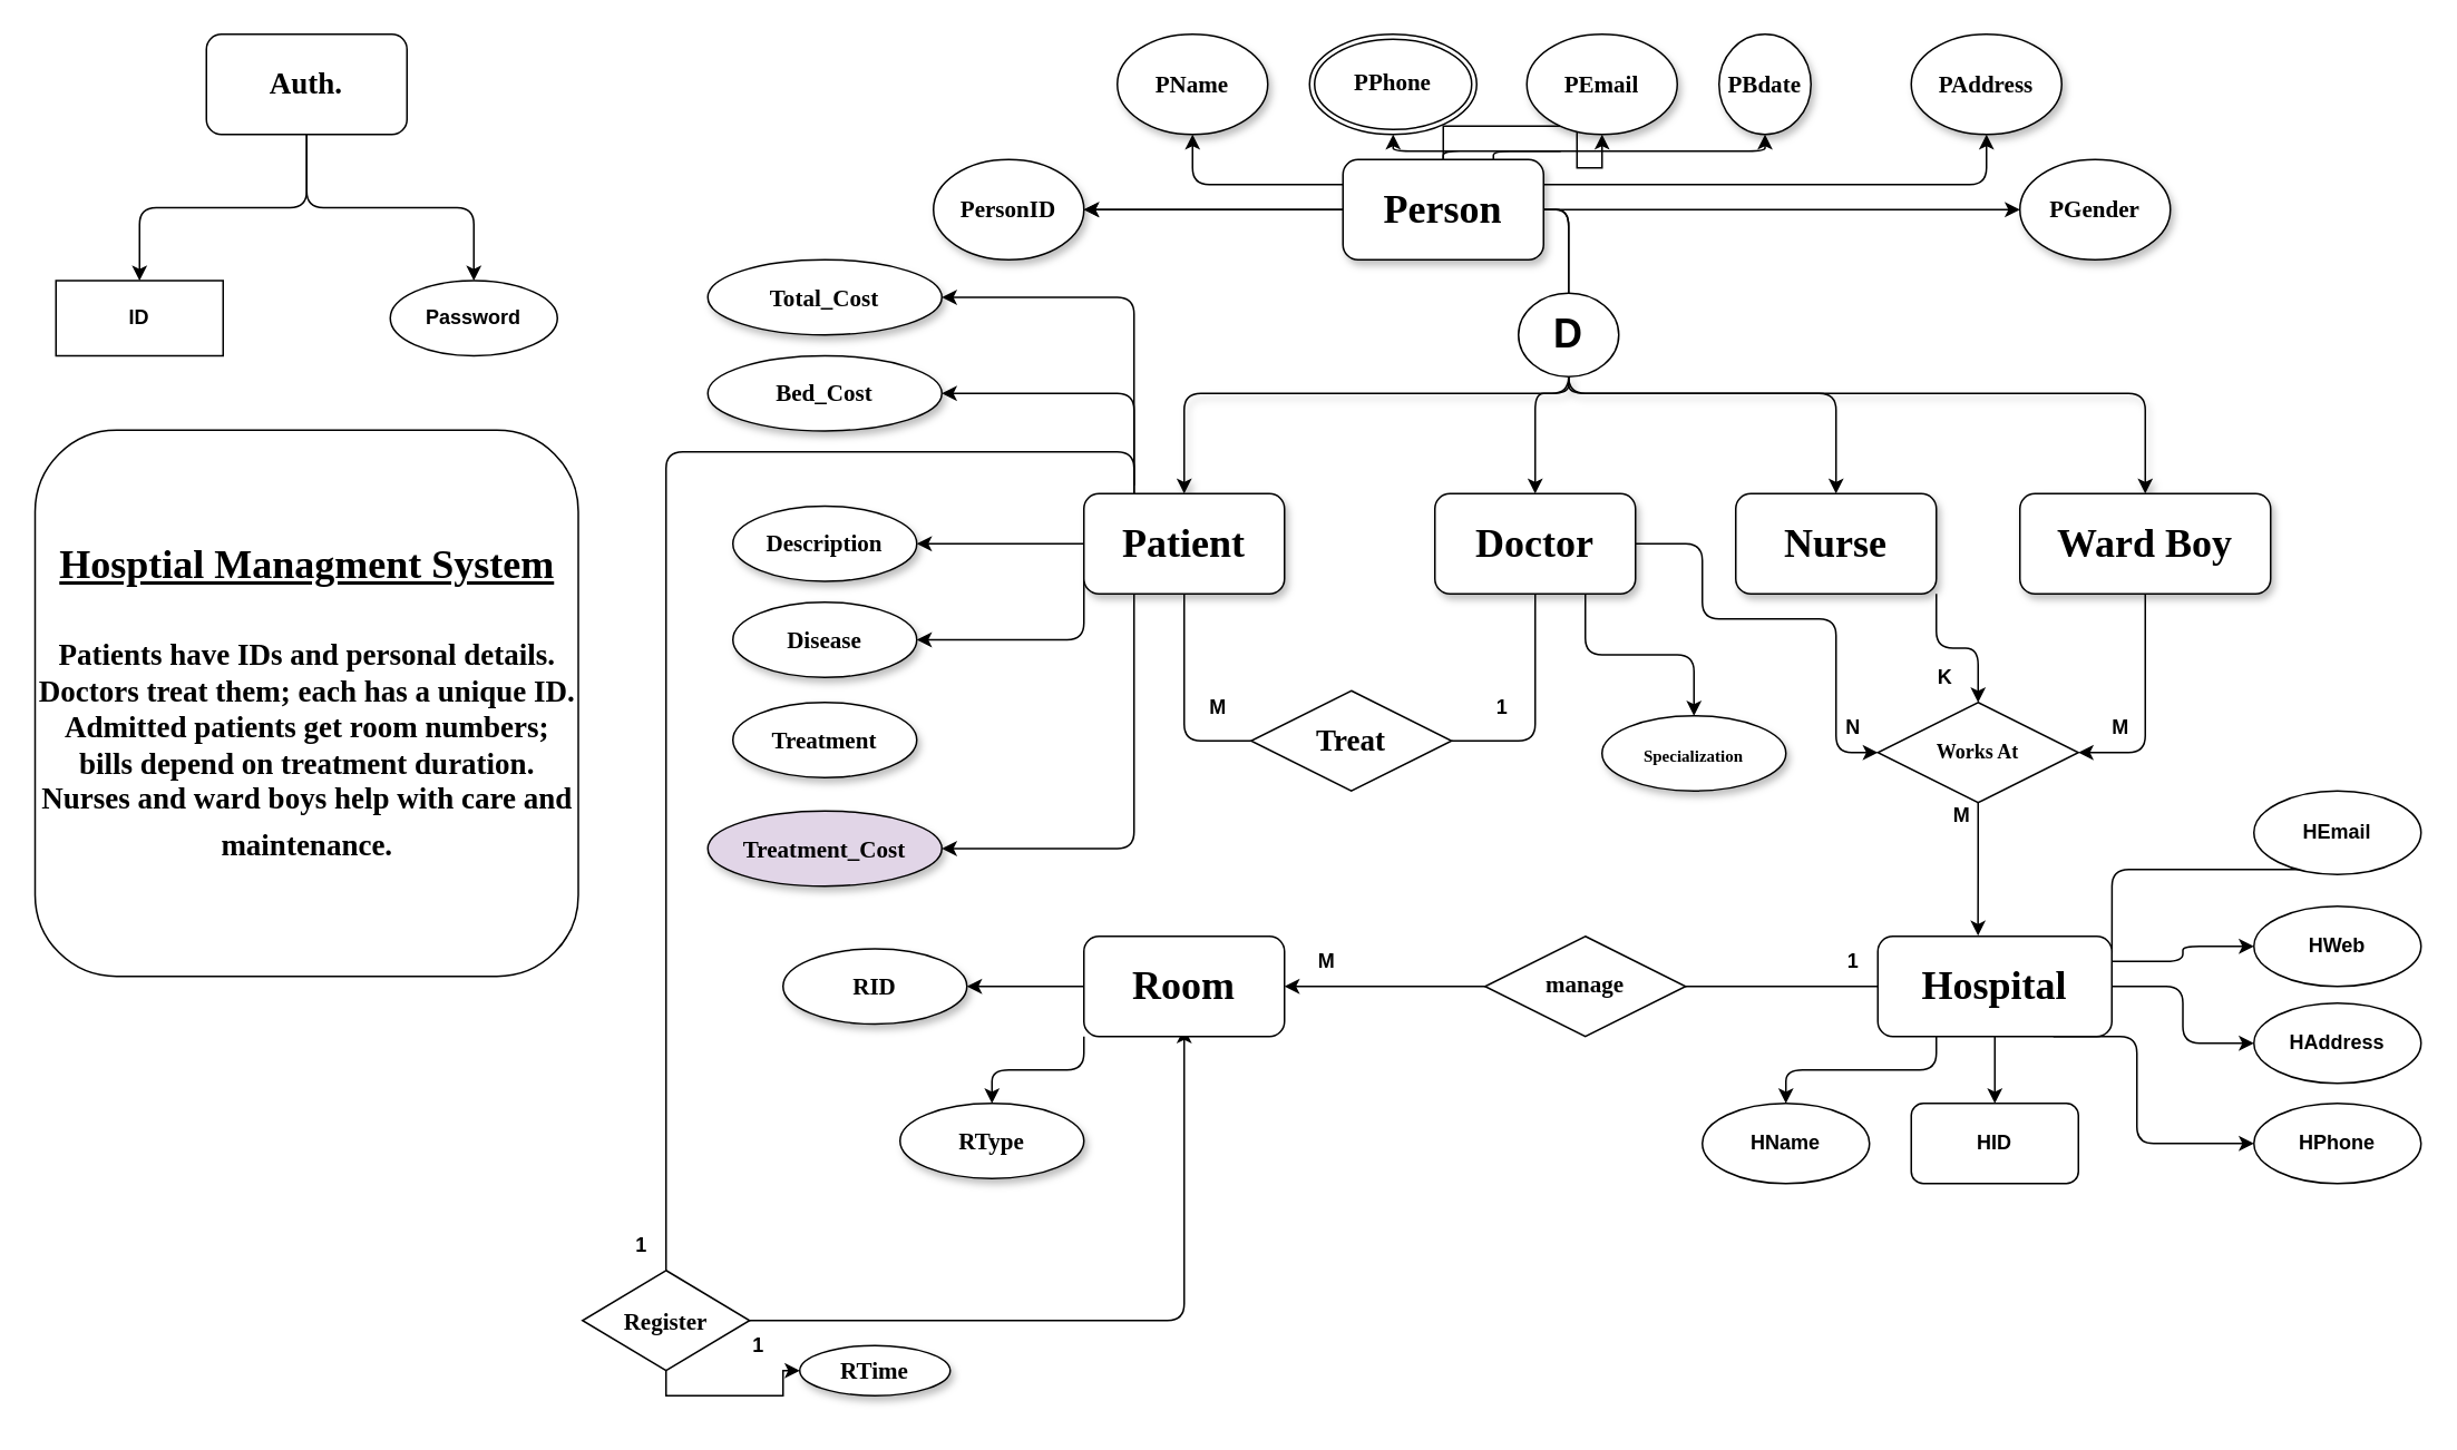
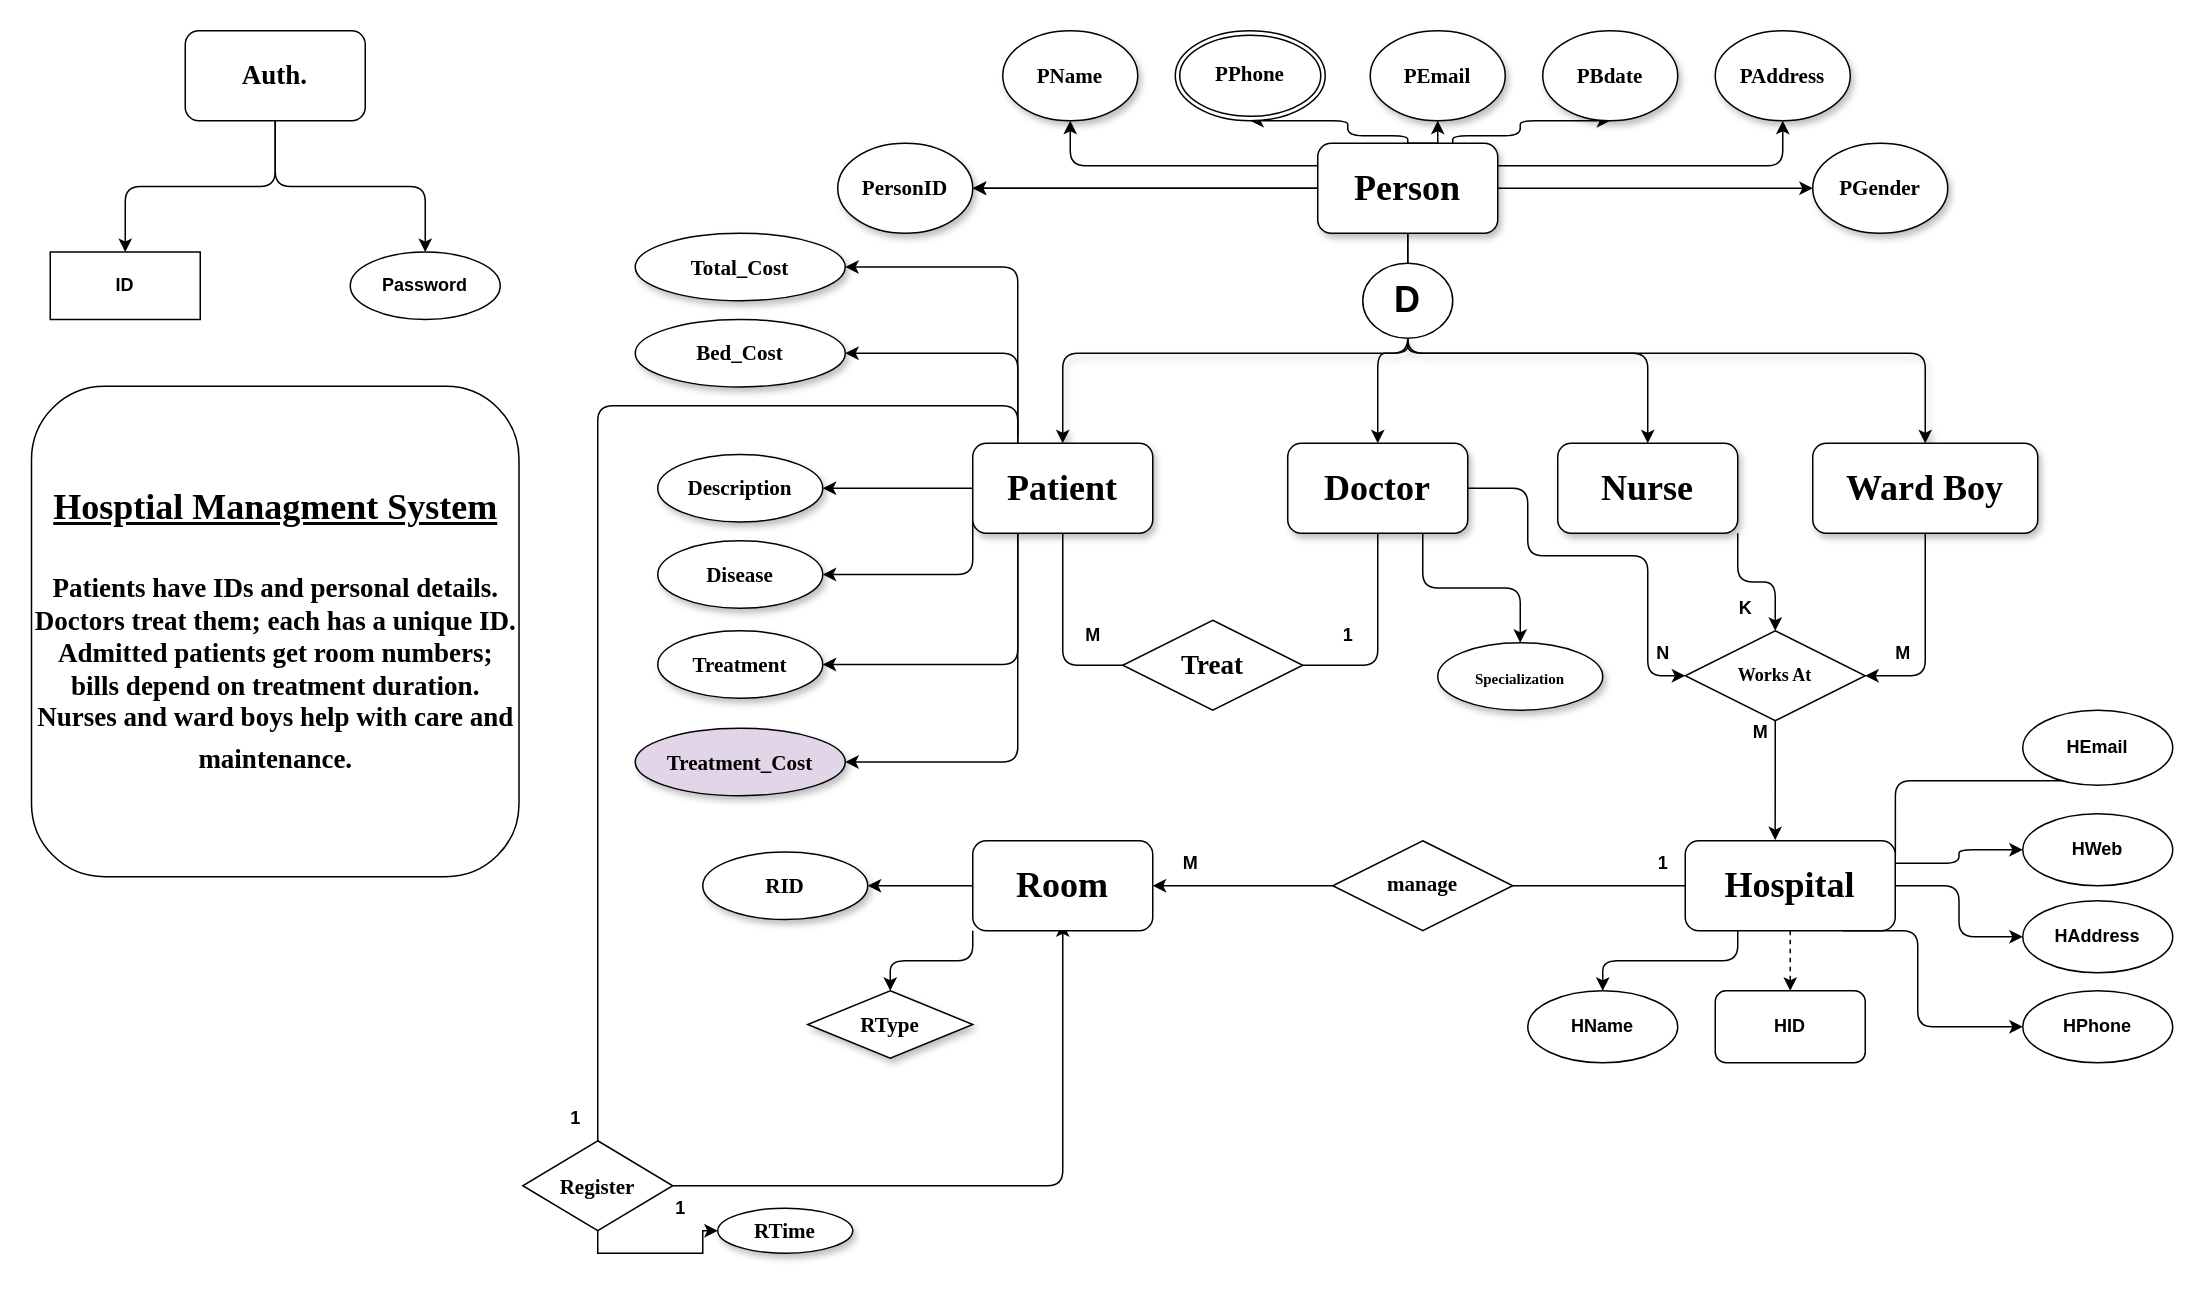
- <mxCell id="48" value="&lt;h3&gt;&lt;b&gt;&lt;font face=&quot;source code pro&quot;&gt;PBdate&lt;/font&gt;&lt;/b&gt;&lt;/h3&gt;" style="ellipse;whiteSpace=wrap;html=1;fontFamily=Verdana;rounded=1;labelBorderColor=none;shadow=1;" parent="1" vertex="1"><mxGeometry x="1028" y="20" width="55" height="60" as="geometry" /></mxCell>
+ <mxCell id="48" value="&lt;h3&gt;&lt;b&gt;&lt;font face=&quot;source code pro&quot;&gt;PBdate&lt;/font&gt;&lt;/b&gt;&lt;/h3&gt;" style="ellipse;whiteSpace=wrap;html=1;fontFamily=Verdana;rounded=1;labelBorderColor=none;shadow=1;" parent="1" vertex="1"><mxGeometry x="1028" y="20" width="90" height="60" as="geometry" /></mxCell>
- <mxCell id="14" value="&lt;h1&gt;&lt;b&gt;&lt;font face=&quot;source code pro&quot;&gt;Person&lt;/font&gt;&lt;/b&gt;&lt;/h1&gt;" style="rounded=1;whiteSpace=wrap;html=1;fontFamily=Verdana;labelBorderColor=none;shadow=1;" parent="1" vertex="1"><mxGeometry x="803" y="95" width="120" height="60" as="geometry" /></mxCell>
+ <mxCell id="14" value="&lt;h1&gt;&lt;b&gt;&lt;font face=&quot;source code pro&quot;&gt;Person&lt;/font&gt;&lt;/b&gt;&lt;/h1&gt;" style="rounded=1;whiteSpace=wrap;html=1;fontFamily=Verdana;labelBorderColor=none;shadow=1;" parent="1" vertex="1"><mxGeometry x="878" y="95" width="120" height="60" as="geometry" /></mxCell>
+ <mxCell id="18" style="edgeStyle=orthogonalEdgeStyle;rounded=1;hachureGap=4;orthogonalLoop=1;jettySize=auto;html=1;exitX=0.25;exitY=1;exitDx=0;exitDy=0;entryX=1;entryY=0.5;entryDx=0;entryDy=0;fontFamily=Architects Daughter;fontSource=https%3A%2F%2Ffonts.googleapis.com%2Fcss%3Ffamily%3DArchitects%2BDaughter;fontSize=16;" parent="1" source="24" target="51" edge="1"><mxGeometry relative="1" as="geometry" /></mxCell>
- <mxCell id="35" value="" style="edgeStyle=orthogonalEdgeStyle;rounded=0;orthogonalLoop=1;jettySize=auto;html=1;" parent="1" source="41" target="59" edge="1"><mxGeometry relative="1" as="geometry" /></mxCell>
+ <mxCell id="35" value="" style="edgeStyle=orthogonalEdgeStyle;rounded=0;orthogonalLoop=1;jettySize=auto;html=1;dashed=1;" parent="1" source="41" target="59" edge="1"><mxGeometry relative="1" as="geometry" /></mxCell>
- <mxCell id="74" value="&lt;h3&gt;&lt;font face=&quot;source code pro&quot;&gt;RType&lt;/font&gt;&lt;/h3&gt;" style="ellipse;whiteSpace=wrap;html=1;fontFamily=Verdana;rounded=1;labelBorderColor=none;shadow=1;" parent="1" vertex="1"><mxGeometry x="538" y="660" width="110" height="45" as="geometry" /></mxCell>
+ <mxCell id="74" value="&lt;h3&gt;&lt;font face=&quot;source code pro&quot;&gt;RType&lt;/font&gt;&lt;/h3&gt;" style="rhombus;whiteSpace=wrap;html=1;fontFamily=Verdana;labelBorderColor=none;shadow=1;" parent="1" vertex="1"><mxGeometry x="538" y="660" width="110" height="45" as="geometry" /></mxCell>
